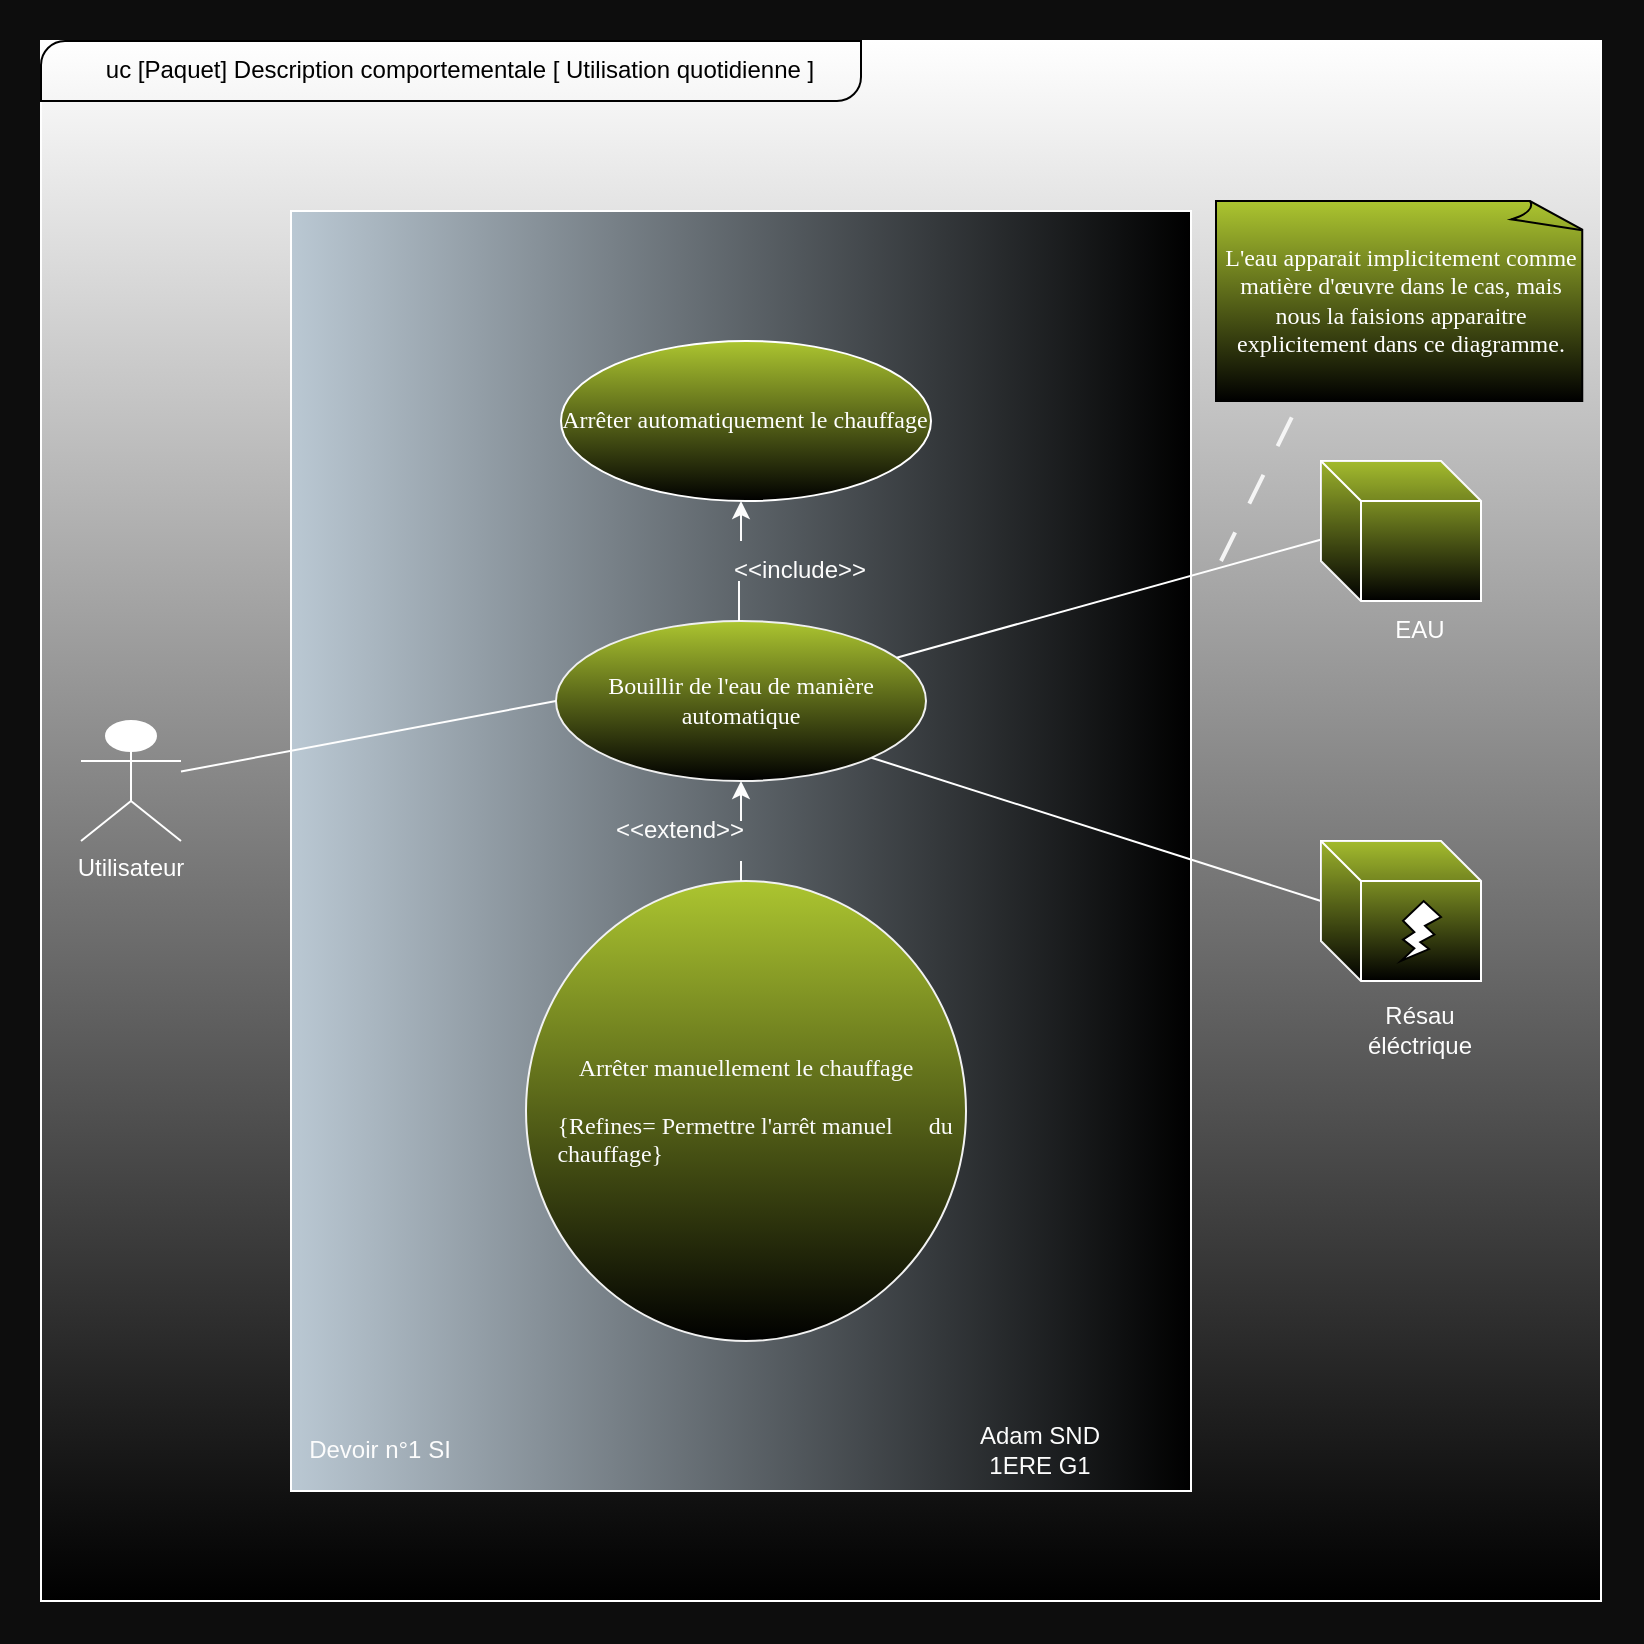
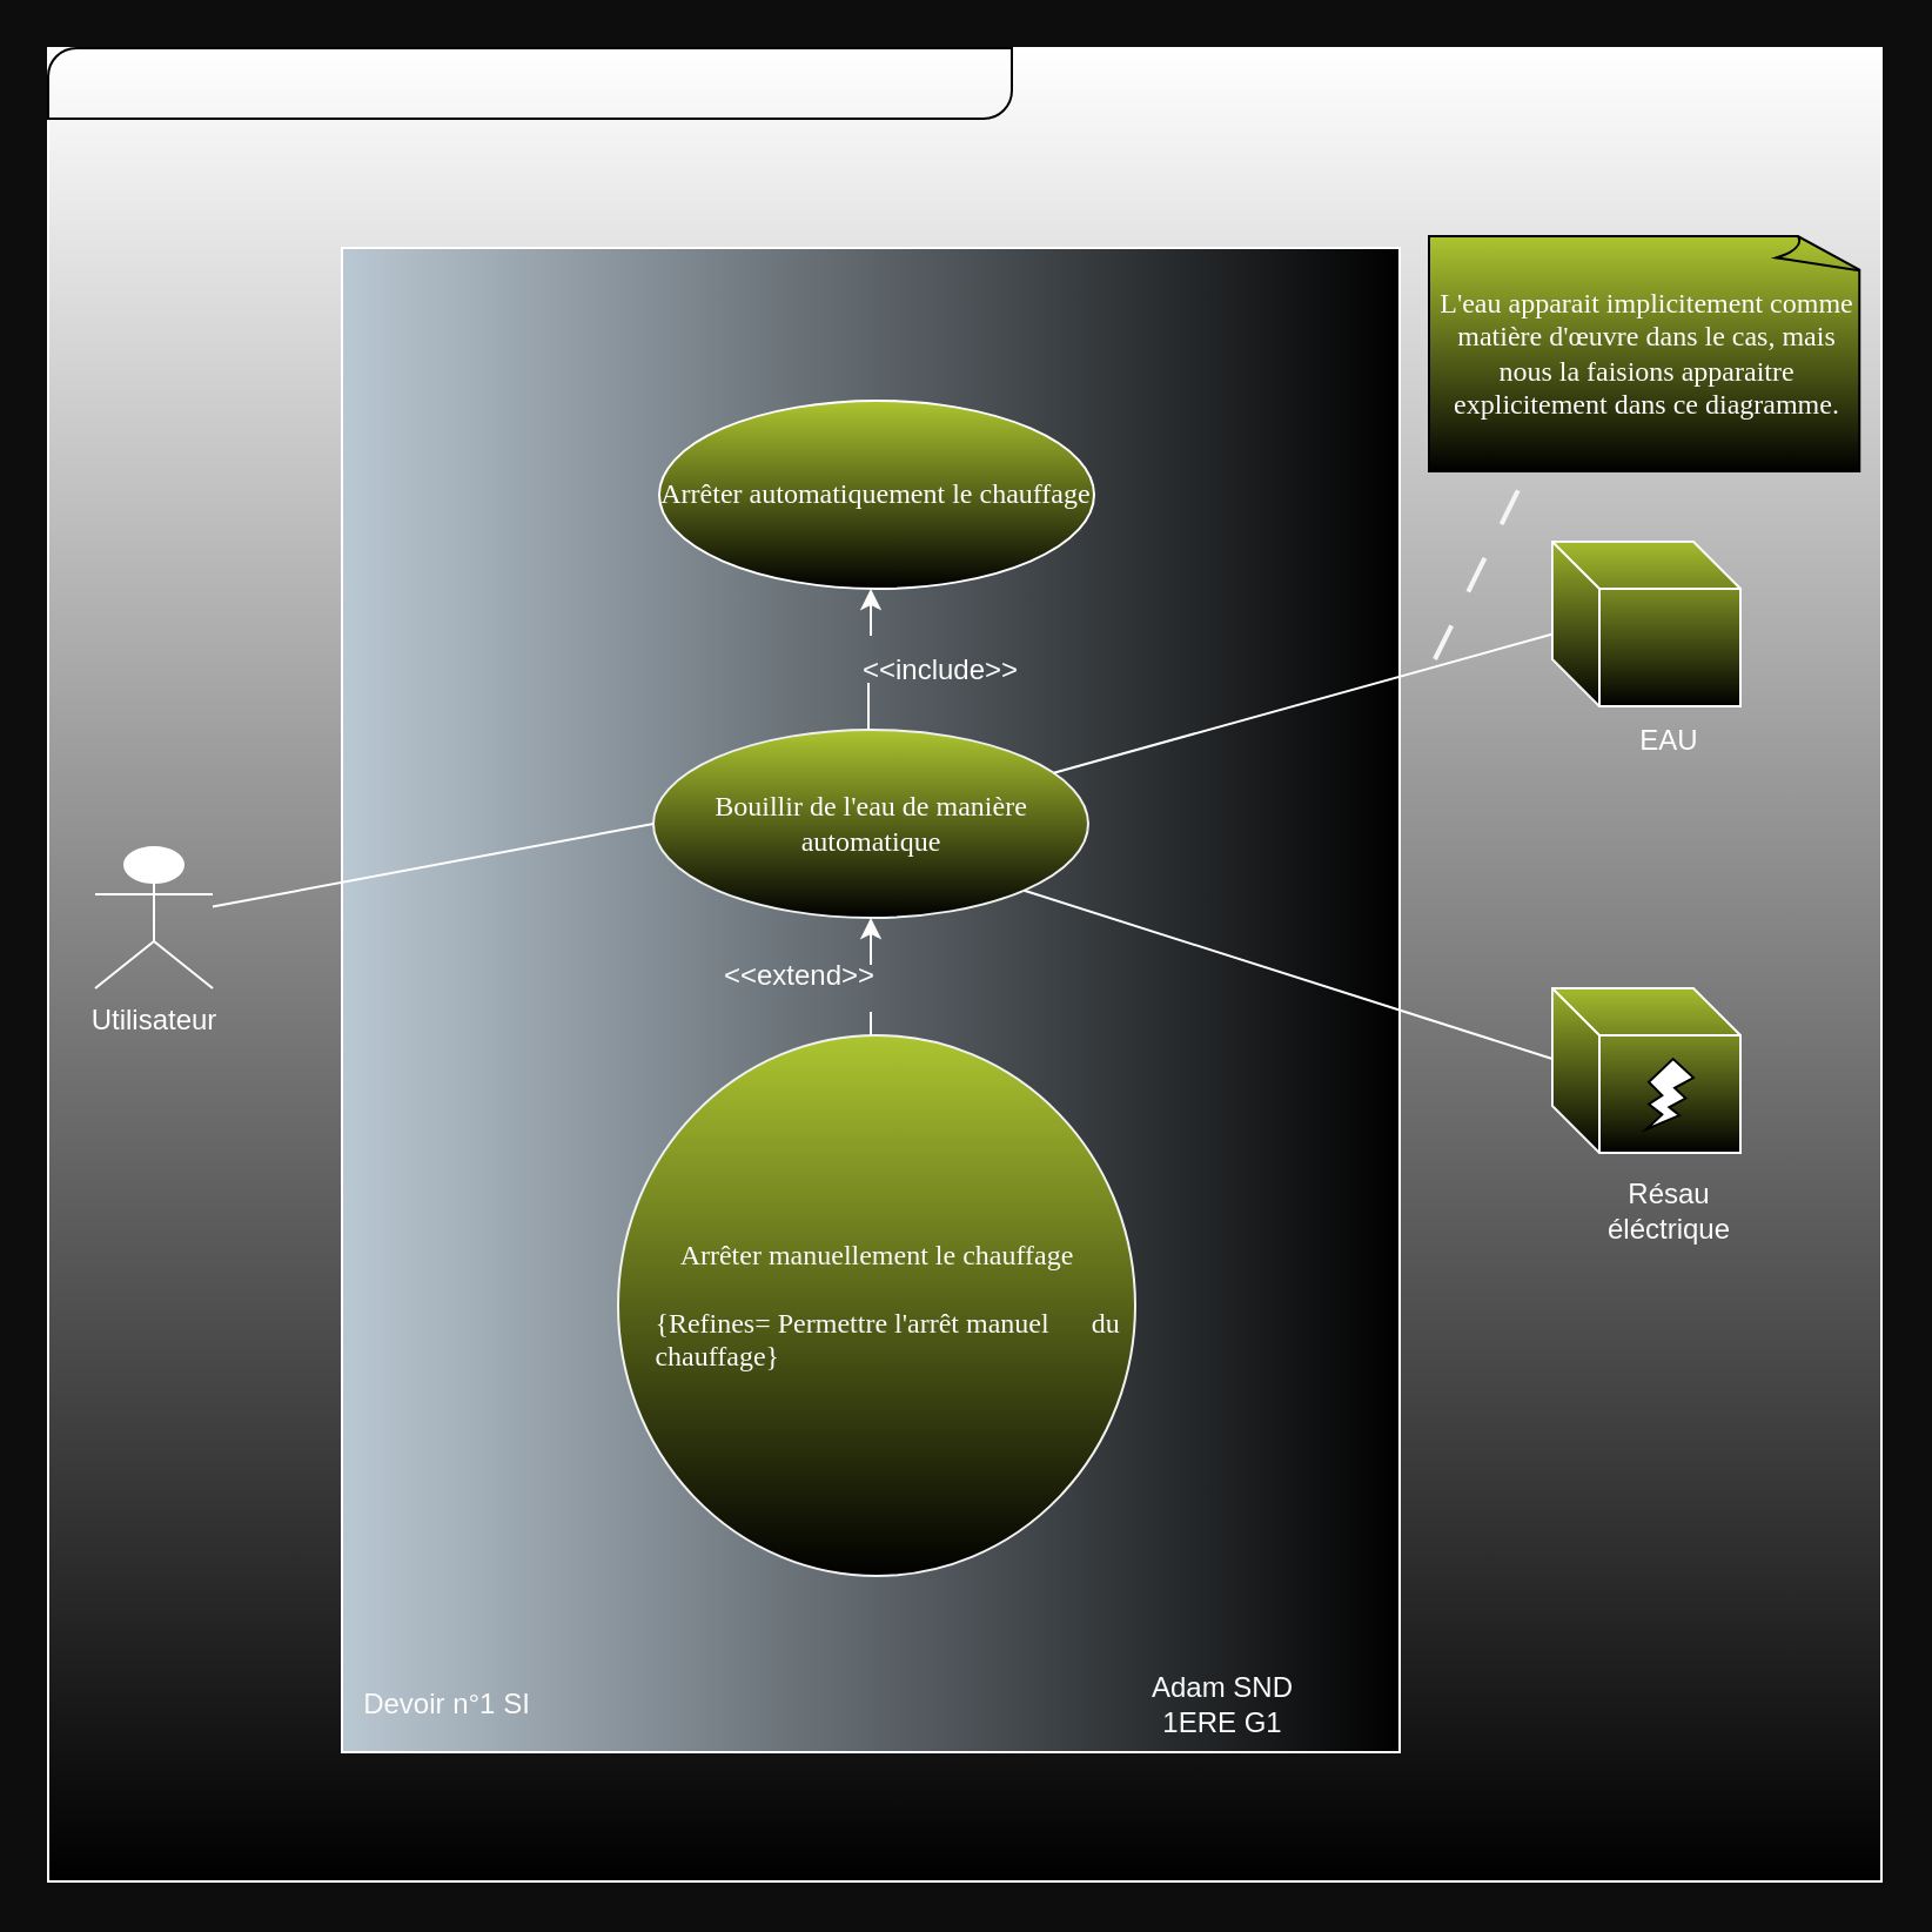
- <mxCell id="28" value="uc [Paquet] Description comportementale [ Utilisation quotidienne ]" style="text;html=1;align=center;verticalAlign=middle;whiteSpace=wrap;rounded=0;" vertex="1" parent="1"><mxGeometry x="30" y="20" width="400" height="30" as="geometry" /></mxCell>
